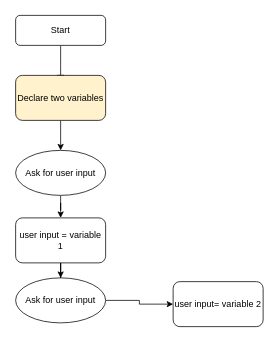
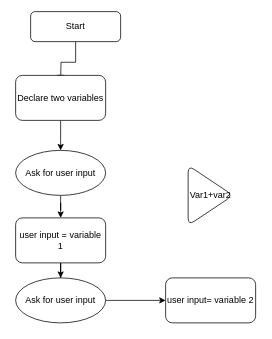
- <mxCell id="3" value="&lt;div&gt;Start&lt;/div&gt;" style="rounded=1;whiteSpace=wrap;html=1;fontSize=12;glass=0;strokeWidth=1;shadow=0;" parent="1" vertex="1"><mxGeometry x="20" y="20" width="120" height="40" as="geometry" /></mxCell>
+ <mxCell id="3" value="&lt;div&gt;Start&lt;/div&gt;" style="rounded=1;whiteSpace=wrap;html=1;fontSize=12;glass=0;strokeWidth=1;shadow=0;" parent="1" vertex="1"><mxGeometry x="40" y="15" width="120" height="40" as="geometry" /></mxCell>
- <mxCell id="5" value="&lt;div&gt;Declare two variables&lt;/div&gt;" style="rounded=1;whiteSpace=wrap;html=1;fillColor=#fff2cc;" vertex="1" parent="1"><mxGeometry x="20" y="100" width="120" height="60" as="geometry" /></mxCell>
+ <mxCell id="5" value="&lt;div&gt;Declare two variables&lt;/div&gt;" style="rounded=1;whiteSpace=wrap;html=1;" vertex="1" parent="1"><mxGeometry x="20" y="100" width="120" height="60" as="geometry" /></mxCell>
+ <mxCell id="13" value="Var1+var2" style="triangle;whiteSpace=wrap;html=1;rounded=1;" vertex="1" parent="1"><mxGeometry x="250" y="220" width="60" height="80" as="geometry" /></mxCell>
- <mxCell id="12" value="user input= variable 2" style="whiteSpace=wrap;html=1;rounded=1;" vertex="1" parent="1"><mxGeometry x="230" y="375" width="120" height="60" as="geometry" /></mxCell>
+ <mxCell id="12" value="user input= variable 2" style="whiteSpace=wrap;html=1;rounded=1;" vertex="1" parent="1"><mxGeometry x="220" y="370" width="120" height="60" as="geometry" /></mxCell>
